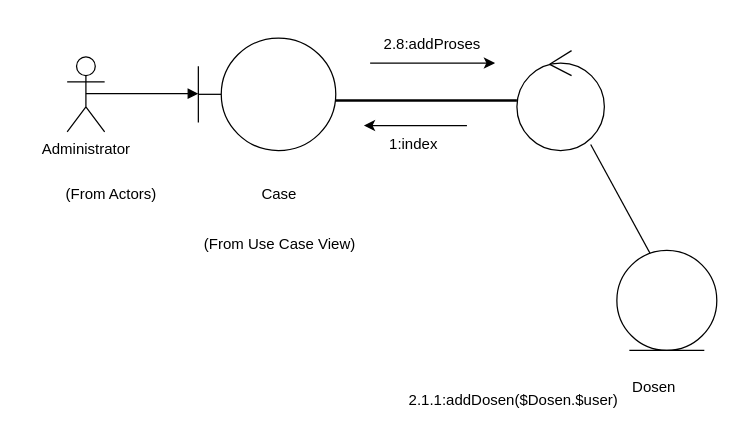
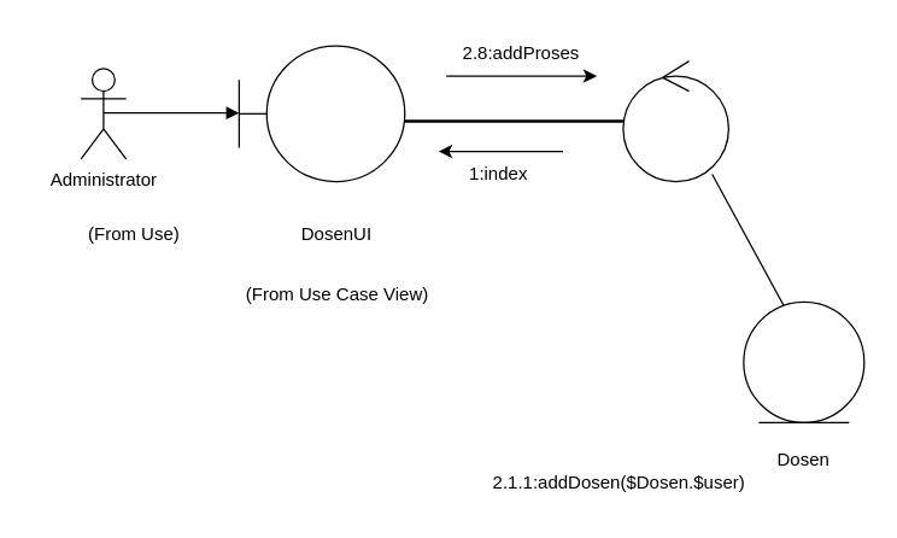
- <mxCell id="13" value="(From Actors)" style="text;html=1;strokeColor=none;fillColor=none;align=center;verticalAlign=middle;whiteSpace=wrap;rounded=0;" parent="1" vertex="1"><mxGeometry x="20.5" y="140" width="135" height="30" as="geometry" /></mxCell>
+ <mxCell id="13" value="(From Use)" style="text;html=1;strokeColor=none;fillColor=none;align=center;verticalAlign=middle;whiteSpace=wrap;rounded=0;" parent="1" vertex="1"><mxGeometry x="20.5" y="140" width="135" height="30" as="geometry" /></mxCell>
- <mxCell id="4" value="Case" style="text;html=1;strokeColor=none;fillColor=none;align=center;verticalAlign=middle;whiteSpace=wrap;rounded=0;" parent="1" vertex="1"><mxGeometry x="193" y="140" width="60" height="30" as="geometry" /></mxCell>
+ <mxCell id="4" value="DosenUI" style="text;html=1;strokeColor=none;fillColor=none;align=center;verticalAlign=middle;whiteSpace=wrap;rounded=0;" parent="1" vertex="1"><mxGeometry x="193" y="140" width="60" height="30" as="geometry" /></mxCell>
- <mxCell id="7" value="Dosen" style="text;html=1;strokeColor=none;fillColor=none;align=center;verticalAlign=middle;whiteSpace=wrap;rounded=0;" parent="1" vertex="1"><mxGeometry x="493" y="295" width="60" height="30" as="geometry" /></mxCell>
+ <mxCell id="7" value="Dosen" style="text;html=1;strokeColor=none;fillColor=none;align=center;verticalAlign=middle;whiteSpace=wrap;rounded=0;" parent="1" vertex="1"><mxGeometry x="503" y="290" width="60" height="30" as="geometry" /></mxCell>
